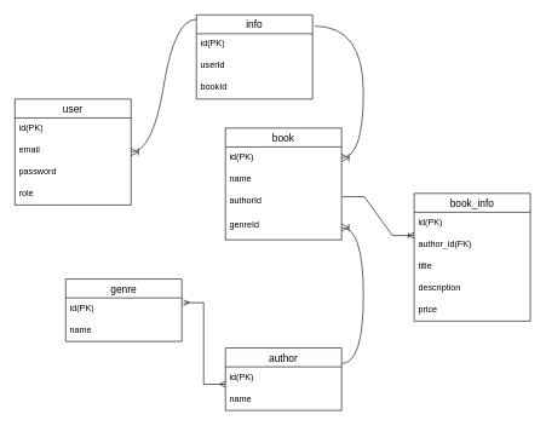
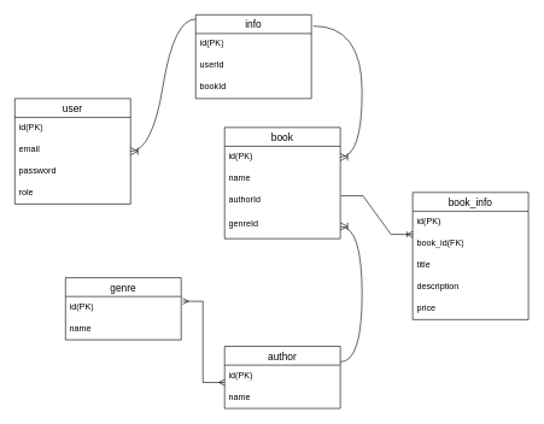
- <mxCell id="21" value="author_id(FK)" style="text;strokeColor=none;fillColor=none;spacingLeft=4;spacingRight=4;overflow=hidden;rotatable=0;points=[[0,0.5],[1,0.5]];portConstraint=eastwest;fontSize=12;whiteSpace=wrap;html=1;" parent="19" vertex="1"><mxGeometry y="56" width="160" height="30" as="geometry" /></mxCell>
+ <mxCell id="21" value="book_id(FK)" style="text;strokeColor=none;fillColor=none;spacingLeft=4;spacingRight=4;overflow=hidden;rotatable=0;points=[[0,0.5],[1,0.5]];portConstraint=eastwest;fontSize=12;whiteSpace=wrap;html=1;" parent="19" vertex="1"><mxGeometry y="56" width="160" height="30" as="geometry" /></mxCell>
